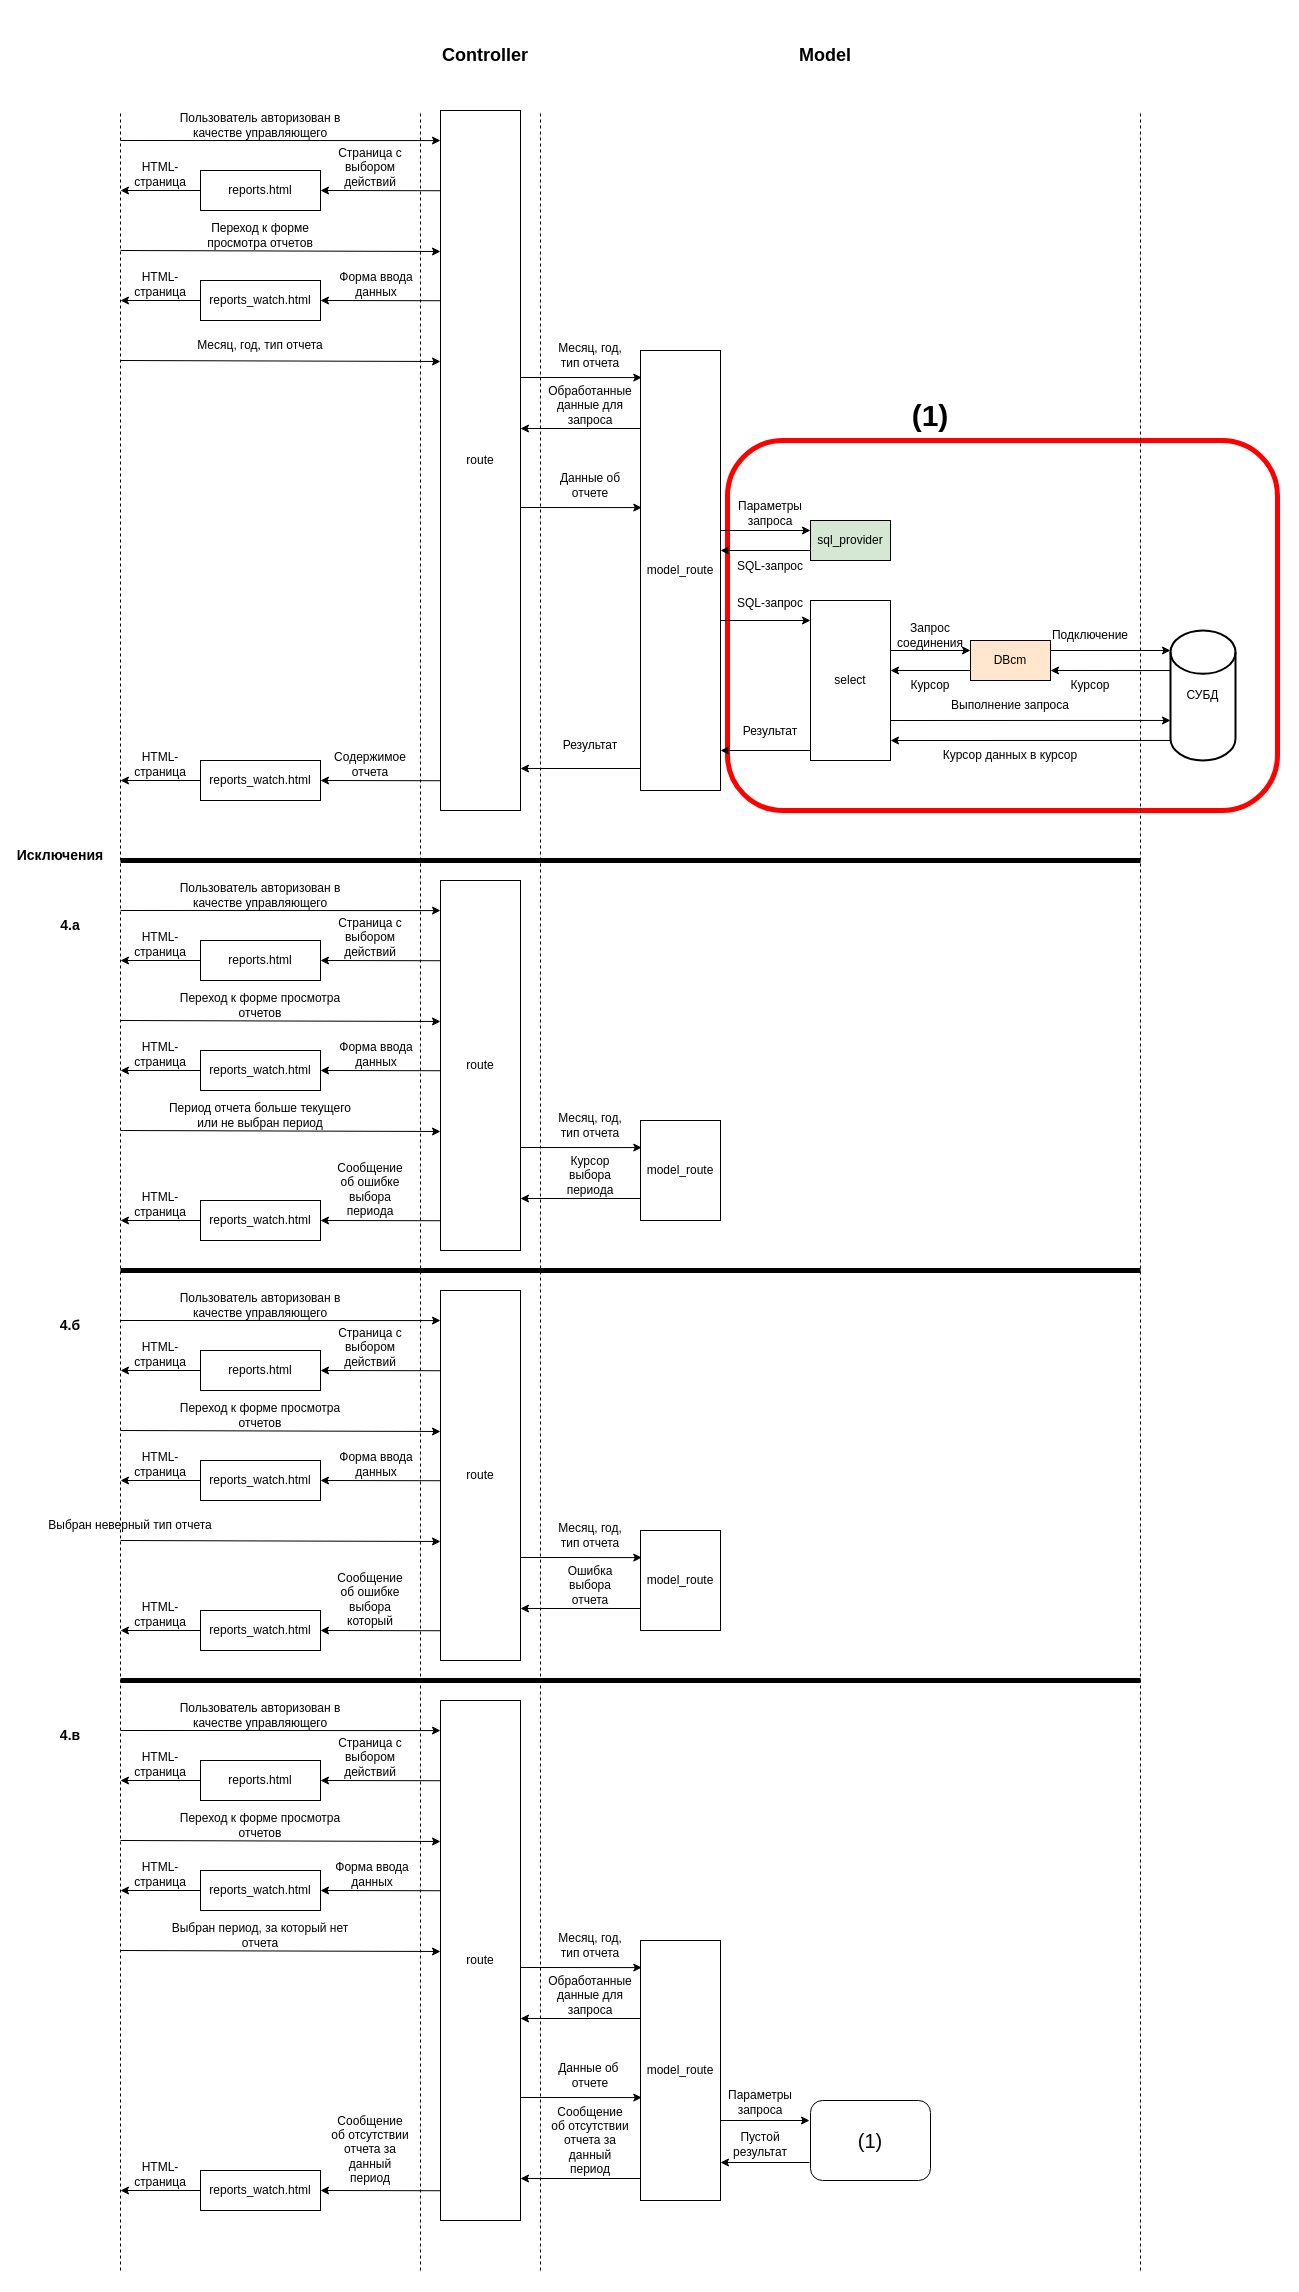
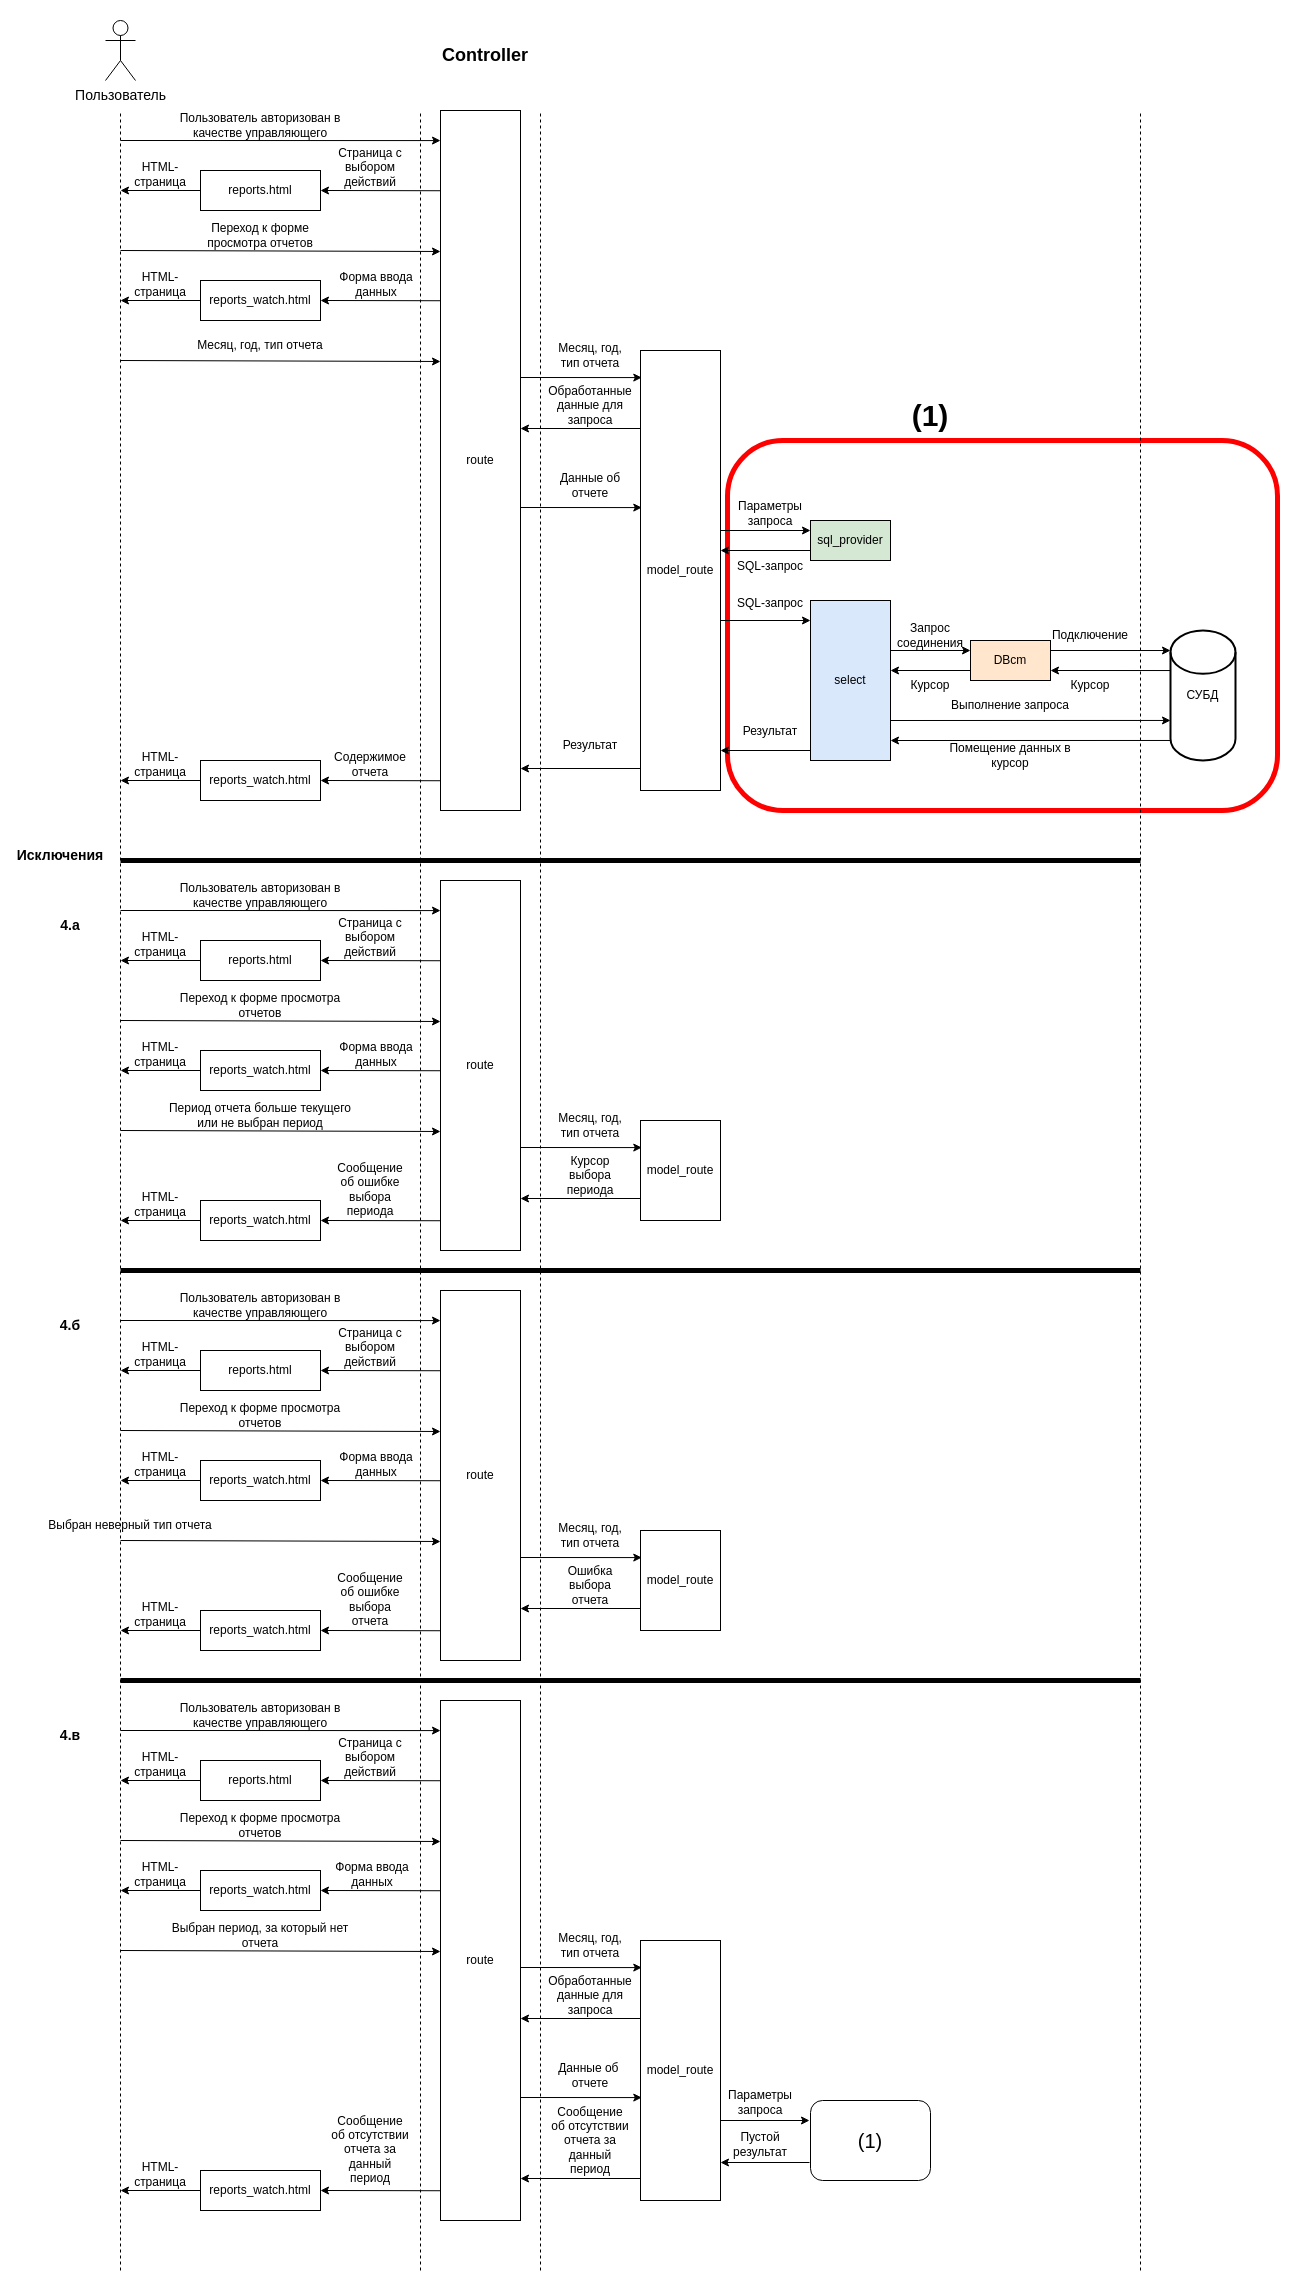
+ <mxCell id="3" value="&lt;font style=&quot;font-size: 14px;&quot;&gt;Пользователь&lt;/font&gt;&lt;div style=&quot;font-size: 14px;&quot;&gt;&lt;br&gt;&lt;/div&gt;" style="shape=umlActor;verticalLabelPosition=bottom;verticalAlign=top;html=1;outlineConnect=0;" parent="1" vertex="1"><mxGeometry x="105" y="20" width="30" height="60" as="geometry" /></mxCell>
- <mxCell id="35" value="Model" style="text;html=1;align=center;verticalAlign=middle;whiteSpace=wrap;rounded=0;fontSize=18;fontStyle=1" parent="1" vertex="1"><mxGeometry x="730" y="40" width="190" height="30" as="geometry" /></mxCell>
- <mxCell id="10" value="select" style="rounded=0;whiteSpace=wrap;html=1;" parent="1" vertex="1"><mxGeometry x="810" y="600" width="80" height="160" as="geometry" /></mxCell>
+ <mxCell id="10" value="select" style="rounded=0;whiteSpace=wrap;html=1;fillColor=#dae8fc;" parent="1" vertex="1"><mxGeometry x="810" y="600" width="80" height="160" as="geometry" /></mxCell>
- <mxCell id="46" value="Курсор данных в курсор" style="text;html=1;align=center;verticalAlign=middle;whiteSpace=wrap;rounded=0;" parent="1" vertex="1"><mxGeometry x="940" y="740" width="140" height="30" as="geometry" /></mxCell>
+ <mxCell id="46" value="Помещение данных в курсор" style="text;html=1;align=center;verticalAlign=middle;whiteSpace=wrap;rounded=0;" parent="1" vertex="1"><mxGeometry x="940" y="740" width="140" height="30" as="geometry" /></mxCell>
- <mxCell id="160" value="Сообщение об ошибке выбора который" style="text;html=1;align=center;verticalAlign=middle;whiteSpace=wrap;rounded=0;" parent="1" vertex="1"><mxGeometry x="330" y="1570" width="80" height="57" as="geometry" /></mxCell>
+ <mxCell id="160" value="Сообщение об ошибке выбора отчета" style="text;html=1;align=center;verticalAlign=middle;whiteSpace=wrap;rounded=0;" parent="1" vertex="1"><mxGeometry x="330" y="1570" width="80" height="57" as="geometry" /></mxCell>
